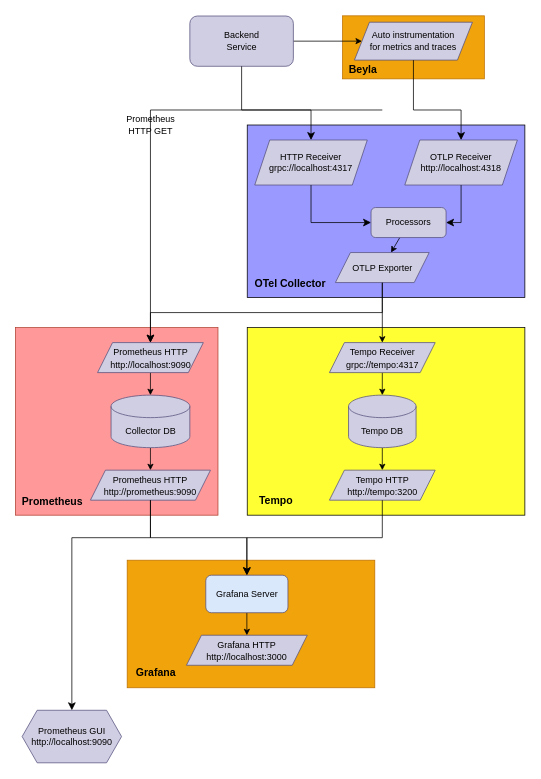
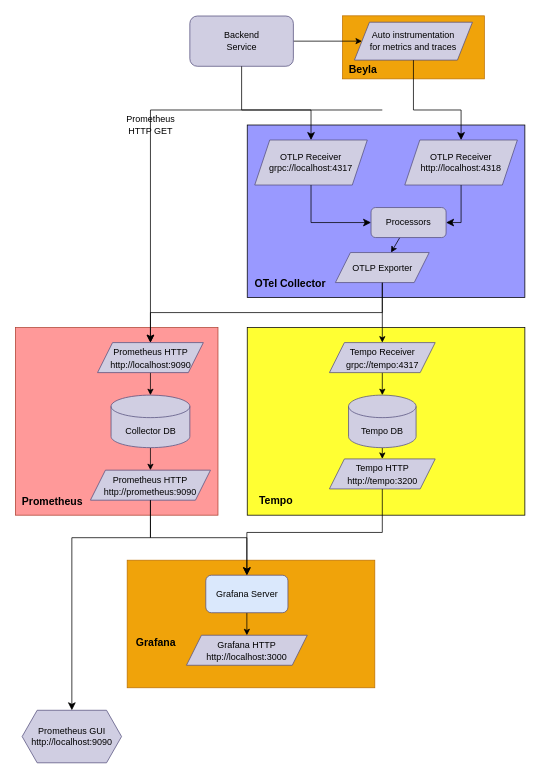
- <mxCell id="6" value="&lt;font color=&quot;#000000&quot;&gt;HTTP Receiver&lt;br&gt;grpc://localhost:4317&lt;/font&gt;" style="shape=parallelogram;perimeter=parallelogramPerimeter;whiteSpace=wrap;html=1;fixedSize=1;fillColor=#d0cee2;strokeColor=#56517e;" parent="1" vertex="1"><mxGeometry x="339" y="186" width="150" height="60" as="geometry" /></mxCell>
+ <mxCell id="6" value="&lt;font color=&quot;#000000&quot;&gt;OTLP Receiver&lt;br&gt;grpc://localhost:4317&lt;/font&gt;" style="shape=parallelogram;perimeter=parallelogramPerimeter;whiteSpace=wrap;html=1;fixedSize=1;fillColor=#d0cee2;strokeColor=#56517e;" parent="1" vertex="1"><mxGeometry x="339" y="186" width="150" height="60" as="geometry" /></mxCell>
- <mxCell id="22" value="&lt;font style=&quot;font-size: 12px;&quot;&gt;&lt;font color=&quot;#000000&quot;&gt;Tempo HTTP&lt;br&gt;http://tempo:3200&lt;/font&gt;&lt;br&gt;&lt;/font&gt;" style="shape=parallelogram;perimeter=parallelogramPerimeter;whiteSpace=wrap;html=1;fixedSize=1;fontSize=14;fillColor=#d0cee2;strokeColor=#56517e;" parent="1" vertex="1"><mxGeometry x="438.5" y="626" width="141" height="40" as="geometry" /></mxCell>
+ <mxCell id="22" value="&lt;font style=&quot;font-size: 12px;&quot;&gt;&lt;font color=&quot;#000000&quot;&gt;Tempo HTTP&lt;br&gt;http://tempo:3200&lt;/font&gt;&lt;br&gt;&lt;/font&gt;" style="shape=parallelogram;perimeter=parallelogramPerimeter;whiteSpace=wrap;html=1;fixedSize=1;fontSize=14;fillColor=#d0cee2;strokeColor=#56517e;" parent="1" vertex="1"><mxGeometry x="438.5" y="611" width="141" height="40" as="geometry" /></mxCell>
- <mxCell id="36" value="&lt;font color=&quot;#000000&quot; style=&quot;font-size: 14px;&quot;&gt;Grafana&lt;/font&gt;" style="text;strokeColor=none;fillColor=none;html=1;fontSize=24;fontStyle=1;verticalAlign=middle;align=center;" parent="1" vertex="1"><mxGeometry x="181.5" y="873" width="51" height="40" as="geometry" /></mxCell>
+ <mxCell id="36" value="&lt;font color=&quot;#000000&quot; style=&quot;font-size: 14px;&quot;&gt;Grafana&lt;/font&gt;" style="text;strokeColor=none;fillColor=none;html=1;fontSize=24;fontStyle=1;verticalAlign=middle;align=center;" parent="1" vertex="1"><mxGeometry x="181.5" y="833" width="51" height="40" as="geometry" /></mxCell>
